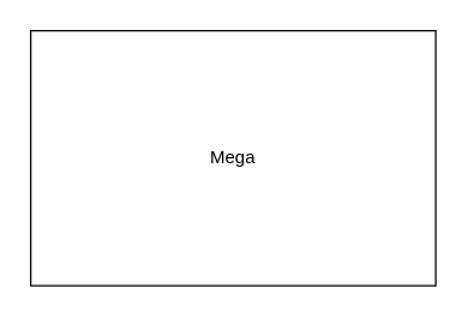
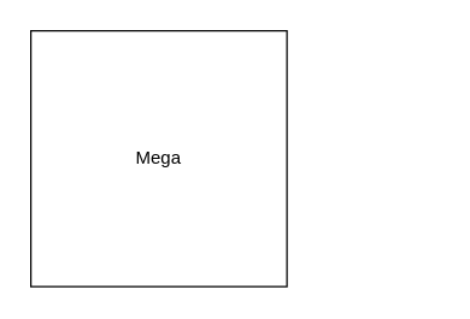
- <mxCell id="2" value="Mega" style="rounded=0;whiteSpace=wrap;html=1;" vertex="1" parent="1"><mxGeometry x="20" y="20" width="270" height="170" as="geometry" /></mxCell>
+ <mxCell id="2" value="Mega" style="rounded=0;whiteSpace=wrap;html=1;" vertex="1" parent="1"><mxGeometry x="20" y="20" width="170" height="170" as="geometry" /></mxCell>
